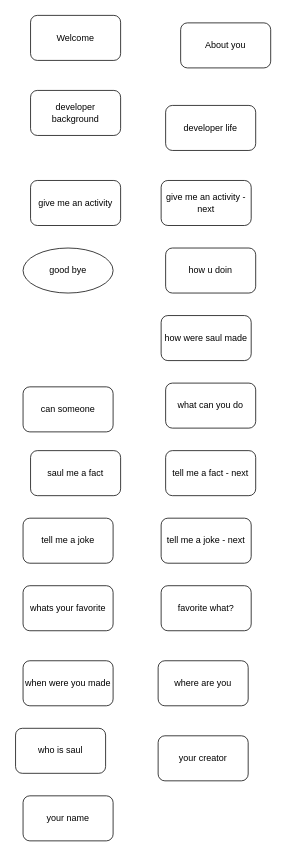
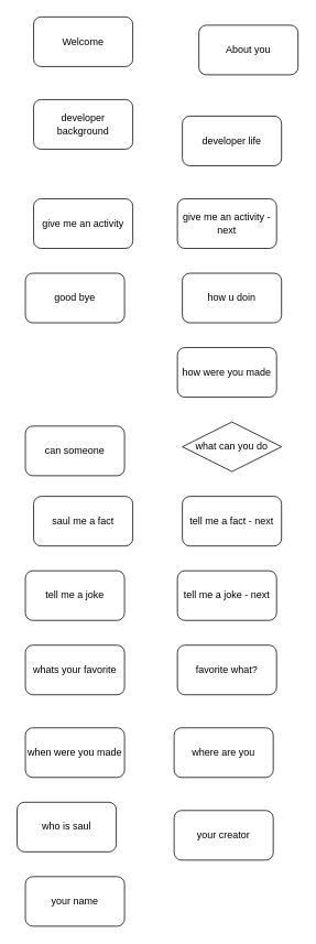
- <mxCell id="8" value="good bye" style="ellipse;whiteSpace=wrap;html=1;" vertex="1" parent="1"><mxGeometry x="30" y="330" width="120" height="60" as="geometry" /></mxCell>
+ <mxCell id="8" value="good bye" style="rounded=1;whiteSpace=wrap;html=1;" vertex="1" parent="1"><mxGeometry x="30" y="330" width="120" height="60" as="geometry" /></mxCell>
- <mxCell id="10" value="how were saul made" style="rounded=1;whiteSpace=wrap;html=1;" vertex="1" parent="1"><mxGeometry x="214" y="420" width="120" height="60" as="geometry" /></mxCell>
+ <mxCell id="10" value="how were you made" style="rounded=1;whiteSpace=wrap;html=1;" vertex="1" parent="1"><mxGeometry x="214" y="420" width="120" height="60" as="geometry" /></mxCell>
- <mxCell id="16" value="what can you do" style="rounded=1;whiteSpace=wrap;html=1;" vertex="1" parent="1"><mxGeometry x="220" y="510" width="120" height="60" as="geometry" /></mxCell>
+ <mxCell id="16" value="what can you do" style="rhombus;whiteSpace=wrap;html=1;" vertex="1" parent="1"><mxGeometry x="220" y="510" width="120" height="60" as="geometry" /></mxCell>
